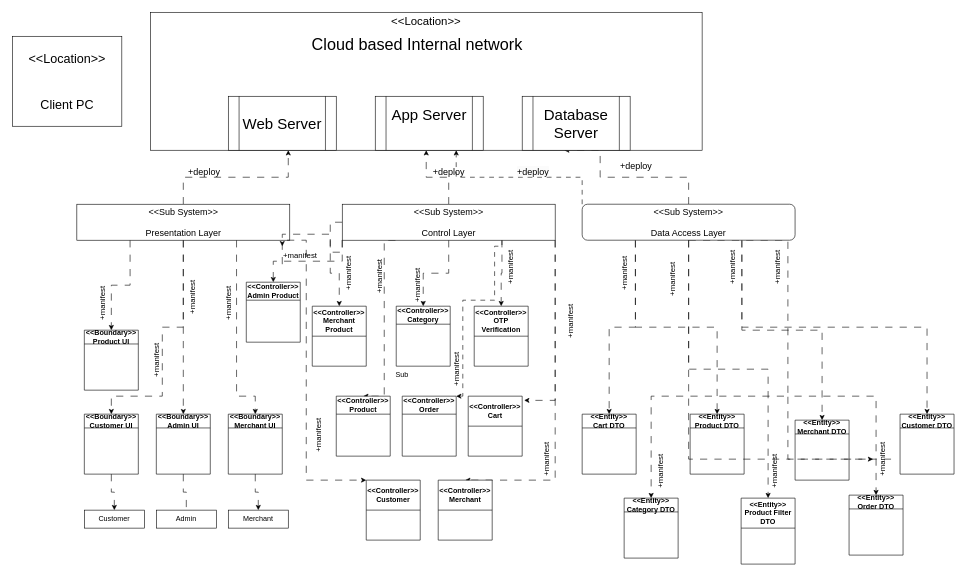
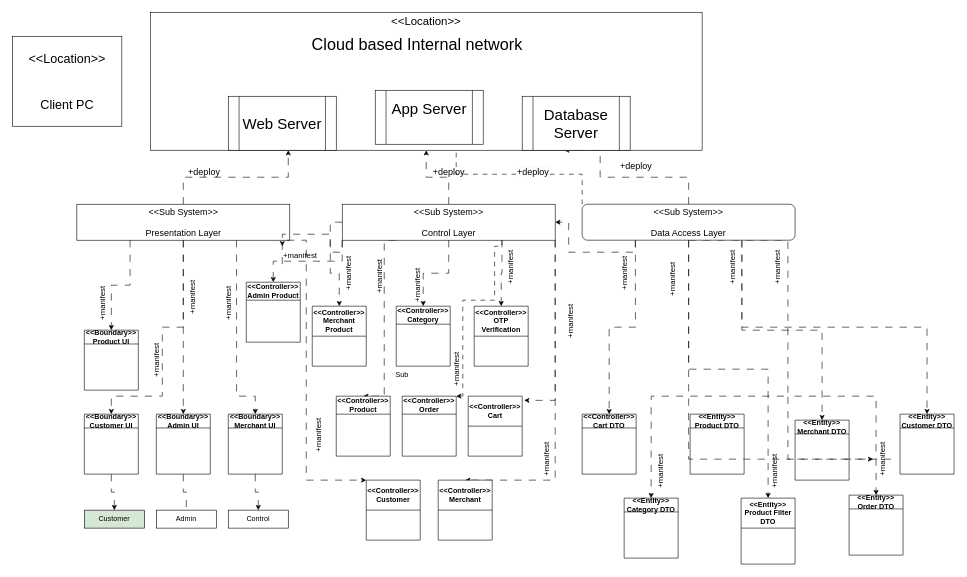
- <mxCell id="57" value="&lt;font style=&quot;font-size: 25px;&quot;&gt;App Server&lt;/font&gt;&lt;div style=&quot;font-size: 25px;&quot;&gt;&lt;br&gt;&lt;/div&gt;" style="shape=process;whiteSpace=wrap;html=1;backgroundOutline=1;" parent="1" vertex="1"><mxGeometry x="625" y="160" width="180" height="90" as="geometry" /></mxCell>
+ <mxCell id="57" value="&lt;font style=&quot;font-size: 25px;&quot;&gt;App Server&lt;/font&gt;&lt;div style=&quot;font-size: 25px;&quot;&gt;&lt;br&gt;&lt;/div&gt;" style="shape=process;whiteSpace=wrap;html=1;backgroundOutline=1;" parent="1" vertex="1"><mxGeometry x="625" y="150" width="180" height="90" as="geometry" /></mxCell>
- <mxCell id="21" style="edgeStyle=orthogonalEdgeStyle;rounded=0;orthogonalLoop=1;jettySize=auto;html=1;exitX=0.25;exitY=1;exitDx=0;exitDy=0;entryX=0.5;entryY=0;entryDx=0;entryDy=0;dashed=1;dashPattern=12 12;" parent="1" source="28" target="17" edge="1"><mxGeometry relative="1" as="geometry" /></mxCell>
+ <mxCell id="21" style="edgeStyle=orthogonalEdgeStyle;rounded=0;orthogonalLoop=1;jettySize=auto;html=1;exitX=0.25;exitY=1;exitDx=0;exitDy=0;dashed=1;dashPattern=12 12;" parent="1" source="28" target="44" edge="1"><mxGeometry relative="1" as="geometry" /></mxCell>
- <mxCell id="18" value="&lt;div&gt;&amp;lt;&amp;lt;Entity&lt;span style=&quot;background-color: initial;&quot;&gt;&amp;gt;&amp;gt;&lt;/span&gt;&lt;/div&gt;Cart DTO" style="swimlane;whiteSpace=wrap;html=1;startSize=23;" parent="1" vertex="1"><mxGeometry x="970" y="690" width="90" height="100" as="geometry" /></mxCell>
+ <mxCell id="18" value="&lt;div&gt;&amp;lt;&amp;lt;Controller&lt;span style=&quot;background-color: initial;&quot;&gt;&amp;gt;&amp;gt;&lt;/span&gt;&lt;/div&gt;Cart DTO" style="swimlane;whiteSpace=wrap;html=1;startSize=23;" parent="1" vertex="1"><mxGeometry x="970" y="690" width="90" height="100" as="geometry" /></mxCell>
- <mxCell id="4" value="Customer" style="rounded=0;whiteSpace=wrap;html=1;" parent="1" vertex="1"><mxGeometry x="140" y="850" width="100" height="30" as="geometry" /></mxCell>
+ <mxCell id="4" value="Customer" style="rounded=0;whiteSpace=wrap;html=1;fillColor=#d5e8d4;" parent="1" vertex="1"><mxGeometry x="140" y="850" width="100" height="30" as="geometry" /></mxCell>
- <mxCell id="2" value="Merchant" style="rounded=0;whiteSpace=wrap;html=1;" parent="1" vertex="1"><mxGeometry x="380" y="850" width="100" height="30" as="geometry" /></mxCell>
+ <mxCell id="2" value="Control" style="rounded=0;whiteSpace=wrap;html=1;" parent="1" vertex="1"><mxGeometry x="380" y="850" width="100" height="30" as="geometry" /></mxCell>
